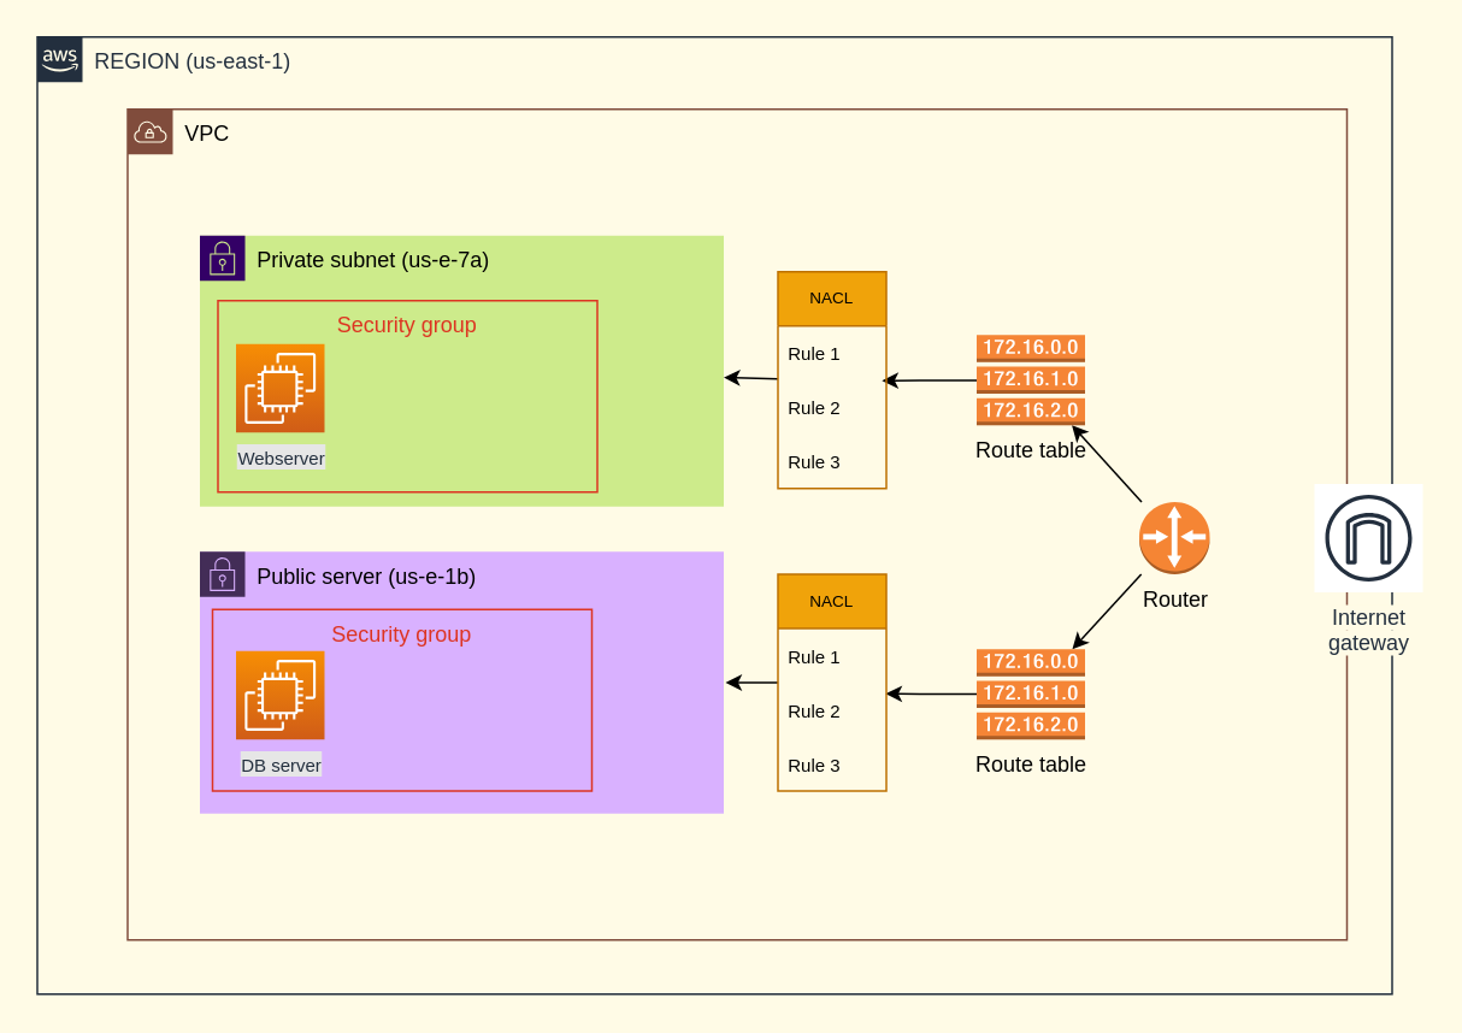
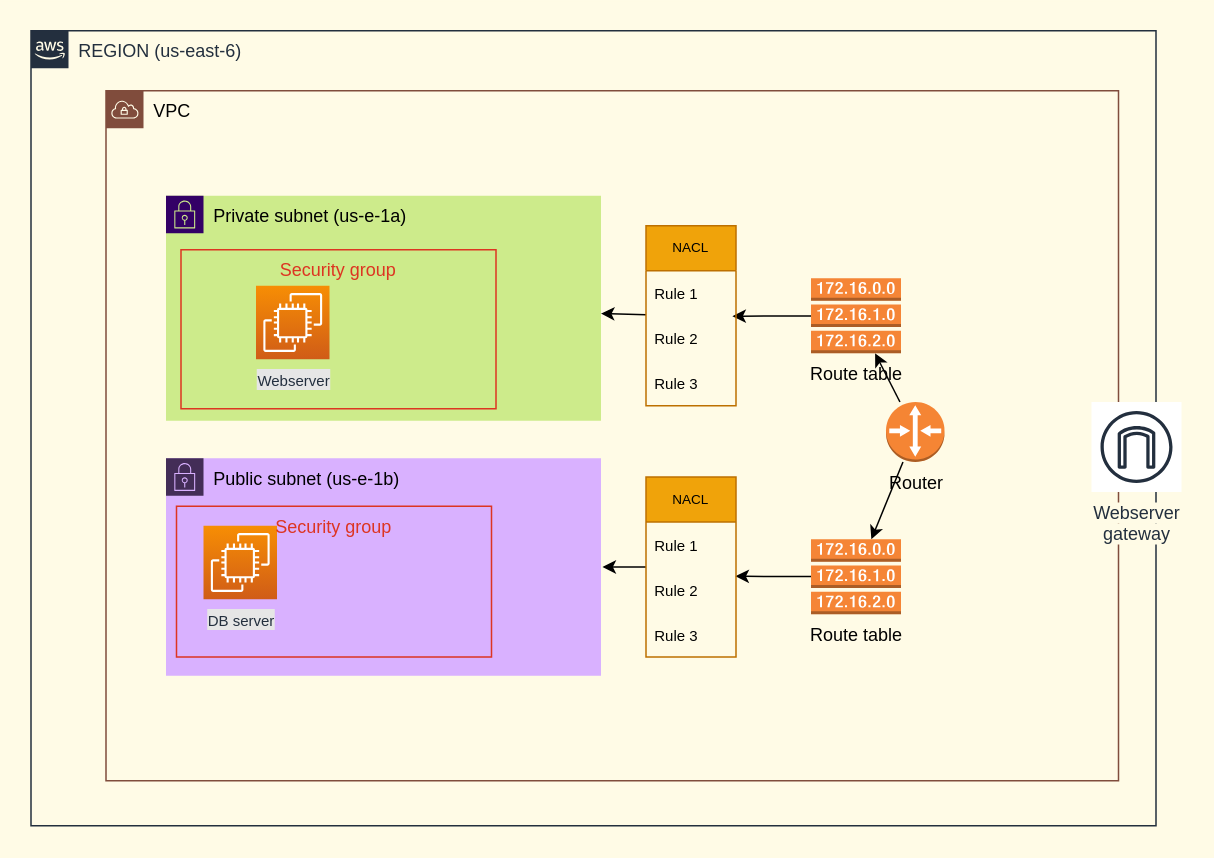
- <mxCell id="8" value="REGION (us-east-1)" style="points=[[0,0],[0.25,0],[0.5,0],[0.75,0],[1,0],[1,0.25],[1,0.5],[1,0.75],[1,1],[0.75,1],[0.5,1],[0.25,1],[0,1],[0,0.75],[0,0.5],[0,0.25]];outlineConnect=0;gradientColor=none;html=1;whiteSpace=wrap;fontSize=12;fontStyle=0;container=0;pointerEvents=0;collapsible=0;recursiveResize=0;shape=mxgraph.aws4.group;grIcon=mxgraph.aws4.group_aws_cloud_alt;strokeColor=#232F3E;fillColor=none;verticalAlign=top;align=left;spacingLeft=30;fontColor=#232F3E;dashed=0;movable=1;resizable=1;rotatable=1;deletable=1;editable=1;connectable=1;" vertex="1" parent="1"><mxGeometry x="20" y="20" width="750" height="530" as="geometry" /></mxCell>
+ <mxCell id="8" value="REGION (us-east-6)" style="points=[[0,0],[0.25,0],[0.5,0],[0.75,0],[1,0],[1,0.25],[1,0.5],[1,0.75],[1,1],[0.75,1],[0.5,1],[0.25,1],[0,1],[0,0.75],[0,0.5],[0,0.25]];outlineConnect=0;gradientColor=none;html=1;whiteSpace=wrap;fontSize=12;fontStyle=0;container=0;pointerEvents=0;collapsible=0;recursiveResize=0;shape=mxgraph.aws4.group;grIcon=mxgraph.aws4.group_aws_cloud_alt;strokeColor=#232F3E;fillColor=none;verticalAlign=top;align=left;spacingLeft=30;fontColor=#232F3E;dashed=0;movable=1;resizable=1;rotatable=1;deletable=1;editable=1;connectable=1;" vertex="1" parent="1"><mxGeometry x="20" y="20" width="750" height="530" as="geometry" /></mxCell>
- <mxCell id="3" value="Private subnet (us-e-7a)" style="points=[[0,0],[0.25,0],[0.5,0],[0.75,0],[1,0],[1,0.25],[1,0.5],[1,0.75],[1,1],[0.75,1],[0.5,1],[0.25,1],[0,1],[0,0.75],[0,0.5],[0,0.25]];outlineConnect=0;html=1;whiteSpace=wrap;fontSize=12;fontStyle=0;container=0;pointerEvents=0;collapsible=0;recursiveResize=0;shape=mxgraph.aws4.group;grIcon=mxgraph.aws4.group_security_group;grStroke=0;strokeColor=#330066;fillColor=#cdeb8b;verticalAlign=top;align=left;spacingLeft=30;dashed=0;movable=1;resizable=1;rotatable=1;deletable=1;editable=1;connectable=1;" vertex="1" parent="1"><mxGeometry x="110" y="130" width="290" height="150" as="geometry" /></mxCell>
+ <mxCell id="3" value="Private subnet (us-e-1a)" style="points=[[0,0],[0.25,0],[0.5,0],[0.75,0],[1,0],[1,0.25],[1,0.5],[1,0.75],[1,1],[0.75,1],[0.5,1],[0.25,1],[0,1],[0,0.75],[0,0.5],[0,0.25]];outlineConnect=0;html=1;whiteSpace=wrap;fontSize=12;fontStyle=0;container=0;pointerEvents=0;collapsible=0;recursiveResize=0;shape=mxgraph.aws4.group;grIcon=mxgraph.aws4.group_security_group;grStroke=0;strokeColor=#330066;fillColor=#cdeb8b;verticalAlign=top;align=left;spacingLeft=30;dashed=0;movable=1;resizable=1;rotatable=1;deletable=1;editable=1;connectable=1;" vertex="1" parent="1"><mxGeometry x="110" y="130" width="290" height="150" as="geometry" /></mxCell>
- <mxCell id="16" value="&lt;font style=&quot;font-size: 10px;&quot;&gt;Webserver&lt;/font&gt;" style="sketch=0;points=[[0,0,0],[0.25,0,0],[0.5,0,0],[0.75,0,0],[1,0,0],[0,1,0],[0.25,1,0],[0.5,1,0],[0.75,1,0],[1,1,0],[0,0.25,0],[0,0.5,0],[0,0.75,0],[1,0.25,0],[1,0.5,0],[1,0.75,0]];outlineConnect=0;fontColor=#232F3E;gradientColor=#F78E04;gradientDirection=north;fillColor=#D05C17;strokeColor=#ffffff;dashed=0;verticalLabelPosition=bottom;verticalAlign=top;align=center;html=1;fontSize=12;fontStyle=0;aspect=fixed;shape=mxgraph.aws4.resourceIcon;resIcon=mxgraph.aws4.ec2;labelBackgroundColor=#E6E6E6;" vertex="1" parent="1"><mxGeometry x="130" y="190" width="49" height="49" as="geometry" /></mxCell>
+ <mxCell id="16" value="&lt;font style=&quot;font-size: 10px;&quot;&gt;Webserver&lt;/font&gt;" style="sketch=0;points=[[0,0,0],[0.25,0,0],[0.5,0,0],[0.75,0,0],[1,0,0],[0,1,0],[0.25,1,0],[0.5,1,0],[0.75,1,0],[1,1,0],[0,0.25,0],[0,0.5,0],[0,0.75,0],[1,0.25,0],[1,0.5,0],[1,0.75,0]];outlineConnect=0;fontColor=#232F3E;gradientColor=#F78E04;gradientDirection=north;fillColor=#D05C17;strokeColor=#ffffff;dashed=0;verticalLabelPosition=bottom;verticalAlign=top;align=center;html=1;fontSize=12;fontStyle=0;aspect=fixed;shape=mxgraph.aws4.resourceIcon;resIcon=mxgraph.aws4.ec2;labelBackgroundColor=#E6E6E6;" vertex="1" parent="1"><mxGeometry x="170" y="190" width="49" height="49" as="geometry" /></mxCell>
- <mxCell id="7" value="Router" style="outlineConnect=0;dashed=0;verticalLabelPosition=bottom;verticalAlign=top;align=center;html=1;shape=mxgraph.aws3.router;fillColor=#F58534;gradientColor=none;strokeColor=#804C3C;fontColor=#000000;container=0;movable=1;resizable=1;rotatable=1;deletable=1;editable=1;connectable=1;" vertex="1" parent="1"><mxGeometry x="630" y="277.5" width="39" height="40" as="geometry" /></mxCell>
+ <mxCell id="7" value="Router" style="outlineConnect=0;dashed=0;verticalLabelPosition=bottom;verticalAlign=top;align=center;html=1;shape=mxgraph.aws3.router;fillColor=#F58534;gradientColor=none;strokeColor=#804C3C;fontColor=#000000;container=0;movable=1;resizable=1;rotatable=1;deletable=1;editable=1;connectable=1;" vertex="1" parent="1"><mxGeometry x="590" y="267.5" width="39" height="40" as="geometry" /></mxCell>
- <mxCell id="4" value="&lt;font color=&quot;#000000&quot;&gt;Public server (us-e-1b)&lt;/font&gt;" style="points=[[0,0],[0.25,0],[0.5,0],[0.75,0],[1,0],[1,0.25],[1,0.5],[1,0.75],[1,1],[0.75,1],[0.5,1],[0.25,1],[0,1],[0,0.75],[0,0.5],[0,0.25]];outlineConnect=0;html=1;whiteSpace=wrap;fontSize=12;fontStyle=0;container=0;pointerEvents=0;collapsible=0;recursiveResize=0;shape=mxgraph.aws4.group;grIcon=mxgraph.aws4.group_security_group;grStroke=0;strokeColor=#432D57;fillColor=#D9B1FF;verticalAlign=top;align=left;spacingLeft=30;dashed=0;movable=1;resizable=1;rotatable=1;deletable=1;editable=1;connectable=1;fontColor=#ffffff;perimeterSpacing=1;" vertex="1" parent="1"><mxGeometry x="110" y="305" width="290" height="145" as="geometry" /></mxCell>
+ <mxCell id="4" value="&lt;font color=&quot;#000000&quot;&gt;Public subnet (us-e-1b)&lt;/font&gt;" style="points=[[0,0],[0.25,0],[0.5,0],[0.75,0],[1,0],[1,0.25],[1,0.5],[1,0.75],[1,1],[0.75,1],[0.5,1],[0.25,1],[0,1],[0,0.75],[0,0.5],[0,0.25]];outlineConnect=0;html=1;whiteSpace=wrap;fontSize=12;fontStyle=0;container=0;pointerEvents=0;collapsible=0;recursiveResize=0;shape=mxgraph.aws4.group;grIcon=mxgraph.aws4.group_security_group;grStroke=0;strokeColor=#432D57;fillColor=#D9B1FF;verticalAlign=top;align=left;spacingLeft=30;dashed=0;movable=1;resizable=1;rotatable=1;deletable=1;editable=1;connectable=1;fontColor=#ffffff;perimeterSpacing=1;" vertex="1" parent="1"><mxGeometry x="110" y="305" width="290" height="145" as="geometry" /></mxCell>
- <mxCell id="27" value="&lt;span style=&quot;background-color: rgb(255, 251, 230);&quot;&gt;Internet&lt;br&gt;gateway&lt;/span&gt;" style="sketch=0;outlineConnect=0;fontColor=#232F3E;gradientColor=none;strokeColor=#232F3E;fillColor=#ffffff;dashed=0;verticalLabelPosition=bottom;verticalAlign=top;align=center;html=1;fontSize=12;fontStyle=0;aspect=fixed;shape=mxgraph.aws4.resourceIcon;resIcon=mxgraph.aws4.internet_gateway;labelBackgroundColor=none;" vertex="1" parent="1"><mxGeometry x="727" y="267.5" width="60" height="60" as="geometry" /></mxCell>
+ <mxCell id="27" value="&lt;span style=&quot;background-color: rgb(255, 251, 230);&quot;&gt;Webserver&lt;br&gt;gateway&lt;/span&gt;" style="sketch=0;outlineConnect=0;fontColor=#232F3E;gradientColor=none;strokeColor=#232F3E;fillColor=#ffffff;dashed=0;verticalLabelPosition=bottom;verticalAlign=top;align=center;html=1;fontSize=12;fontStyle=0;aspect=fixed;shape=mxgraph.aws4.resourceIcon;resIcon=mxgraph.aws4.internet_gateway;labelBackgroundColor=none;" vertex="1" parent="1"><mxGeometry x="727" y="267.5" width="60" height="60" as="geometry" /></mxCell>
- <mxCell id="17" value="&lt;font style=&quot;font-size: 10px;&quot;&gt;DB server&lt;/font&gt;" style="sketch=0;points=[[0,0,0],[0.25,0,0],[0.5,0,0],[0.75,0,0],[1,0,0],[0,1,0],[0.25,1,0],[0.5,1,0],[0.75,1,0],[1,1,0],[0,0.25,0],[0,0.5,0],[0,0.75,0],[1,0.25,0],[1,0.5,0],[1,0.75,0]];outlineConnect=0;fontColor=#232F3E;gradientColor=#F78E04;gradientDirection=north;fillColor=#D05C17;strokeColor=#ffffff;dashed=0;verticalLabelPosition=bottom;verticalAlign=top;align=center;html=1;fontSize=12;fontStyle=0;aspect=fixed;shape=mxgraph.aws4.resourceIcon;resIcon=mxgraph.aws4.ec2;labelBackgroundColor=#E6E6E6;" vertex="1" parent="1"><mxGeometry x="130" y="360" width="49" height="49" as="geometry" /></mxCell>
+ <mxCell id="17" value="&lt;font style=&quot;font-size: 10px;&quot;&gt;DB server&lt;/font&gt;" style="sketch=0;points=[[0,0,0],[0.25,0,0],[0.5,0,0],[0.75,0,0],[1,0,0],[0,1,0],[0.25,1,0],[0.5,1,0],[0.75,1,0],[1,1,0],[0,0.25,0],[0,0.5,0],[0,0.75,0],[1,0.25,0],[1,0.5,0],[1,0.75,0]];outlineConnect=0;fontColor=#232F3E;gradientColor=#F78E04;gradientDirection=north;fillColor=#D05C17;strokeColor=#ffffff;dashed=0;verticalLabelPosition=bottom;verticalAlign=top;align=center;html=1;fontSize=12;fontStyle=0;aspect=fixed;shape=mxgraph.aws4.resourceIcon;resIcon=mxgraph.aws4.ec2;labelBackgroundColor=#E6E6E6;" vertex="1" parent="1"><mxGeometry x="135" y="350" width="49" height="49" as="geometry" /></mxCell>
